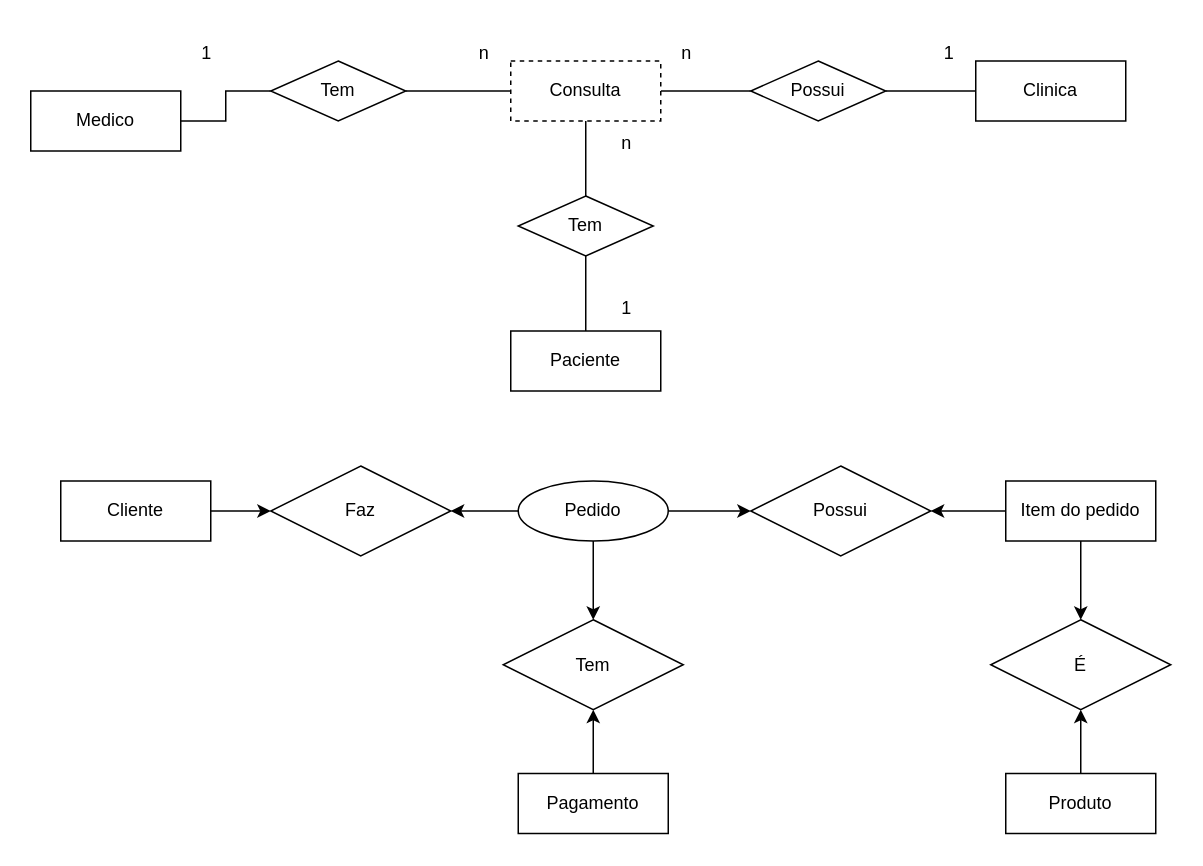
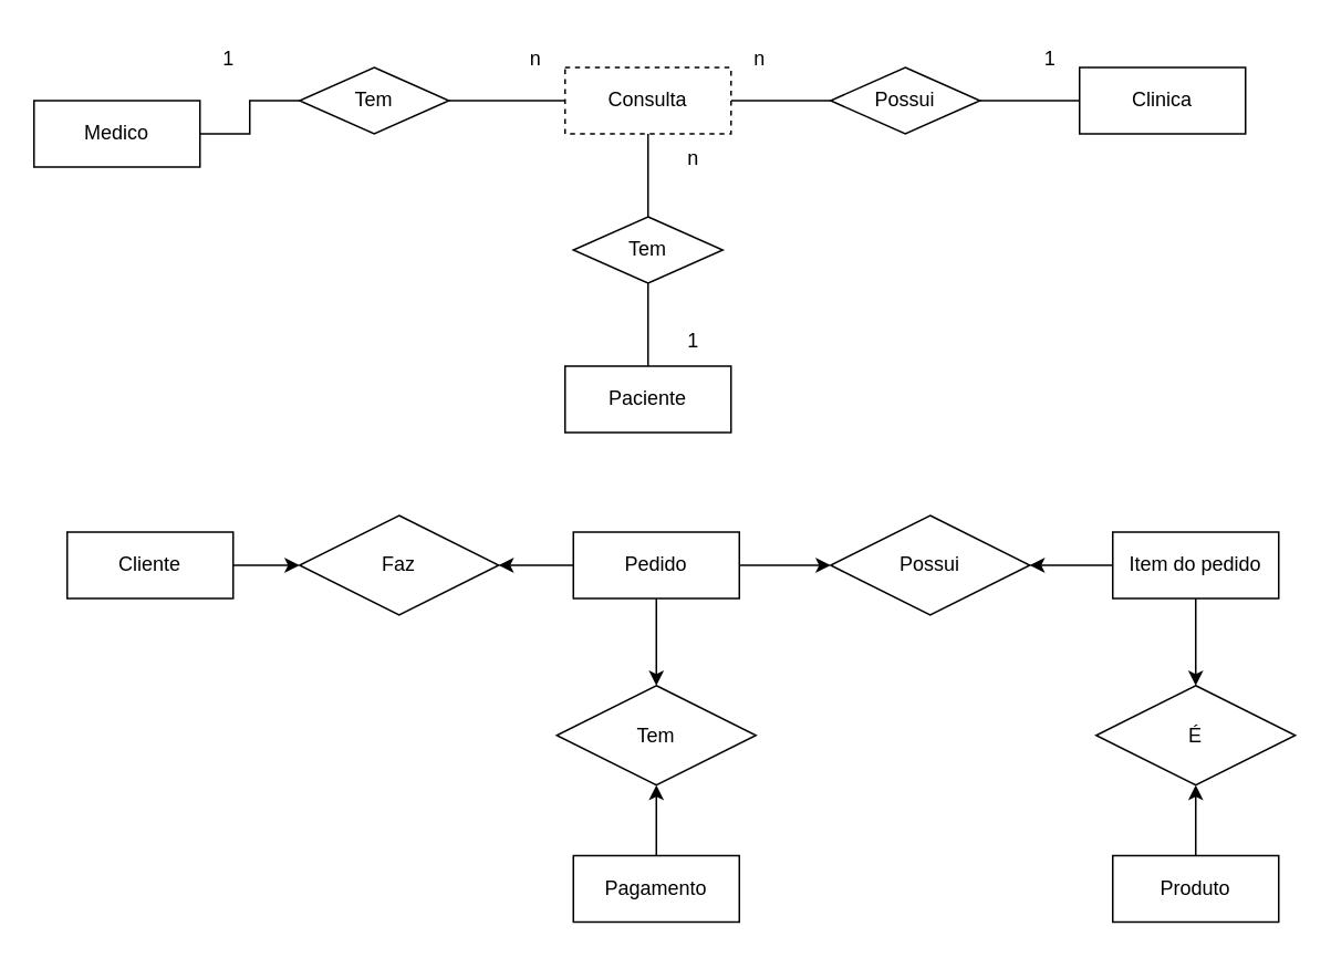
- <mxCell id="18" value="Pedido" style="ellipse;whiteSpace=wrap;html=1;align=center;" parent="1" vertex="1"><mxGeometry x="345" y="320" width="100" height="40" as="geometry" /></mxCell>
+ <mxCell id="18" value="Pedido" style="whiteSpace=wrap;html=1;align=center;" parent="1" vertex="1"><mxGeometry x="345" y="320" width="100" height="40" as="geometry" /></mxCell>
